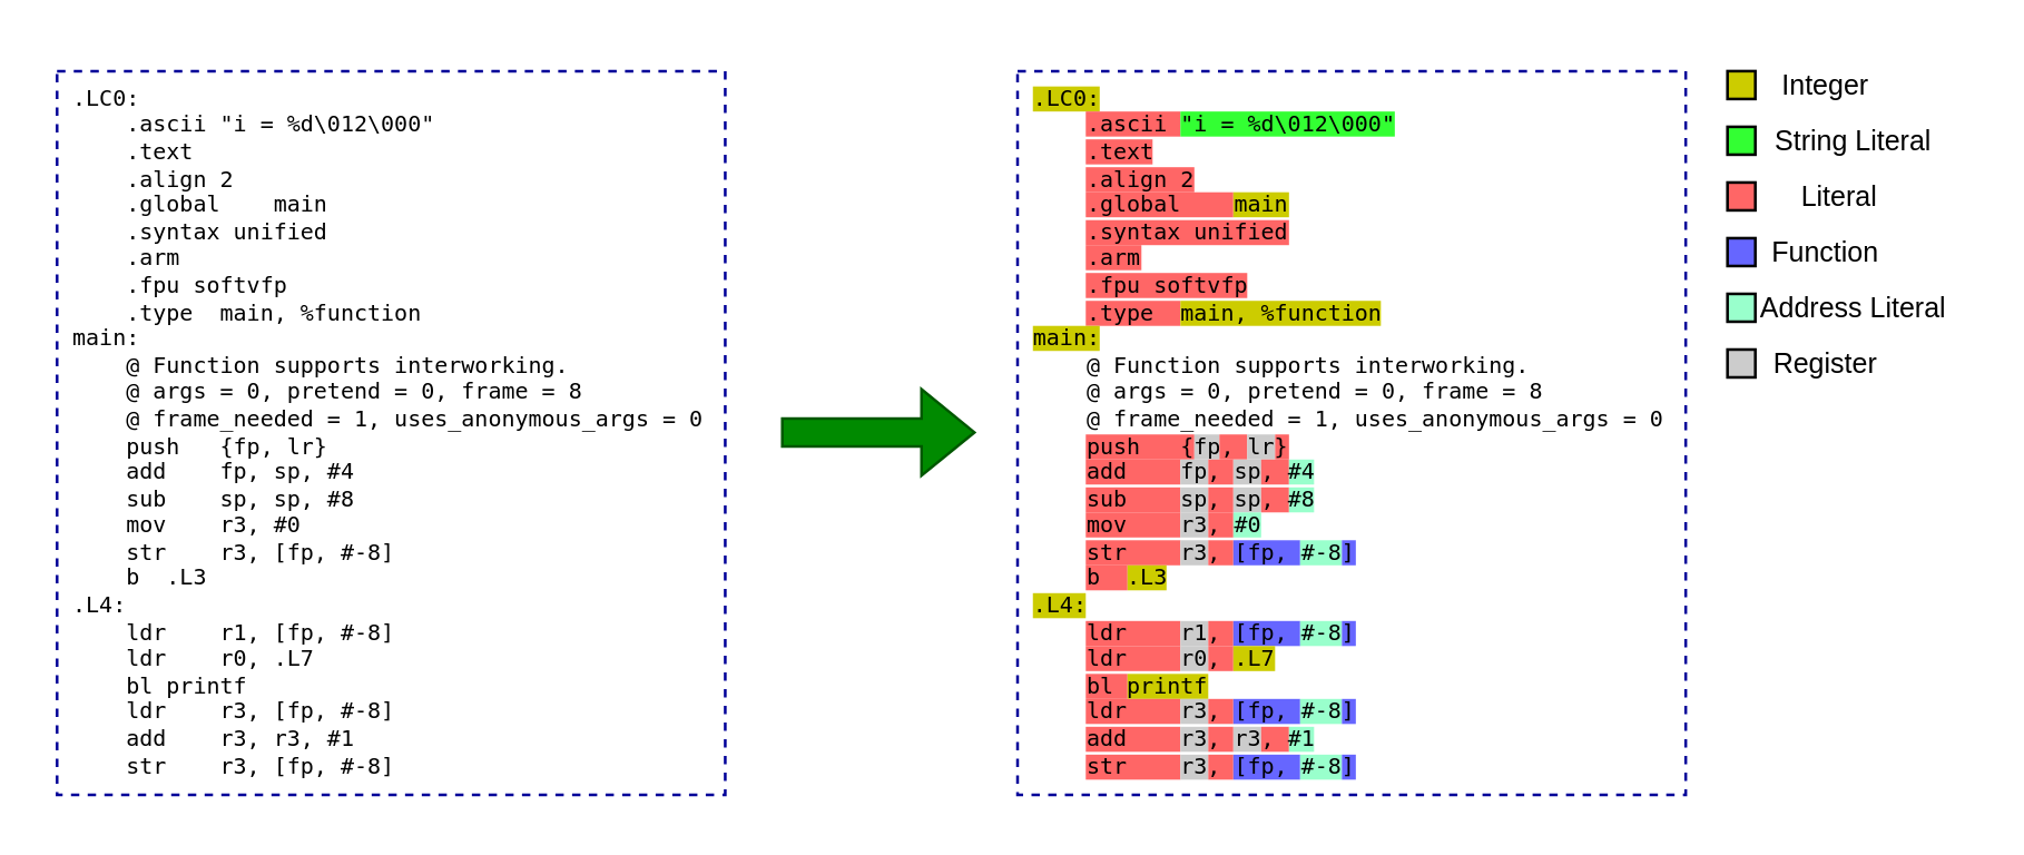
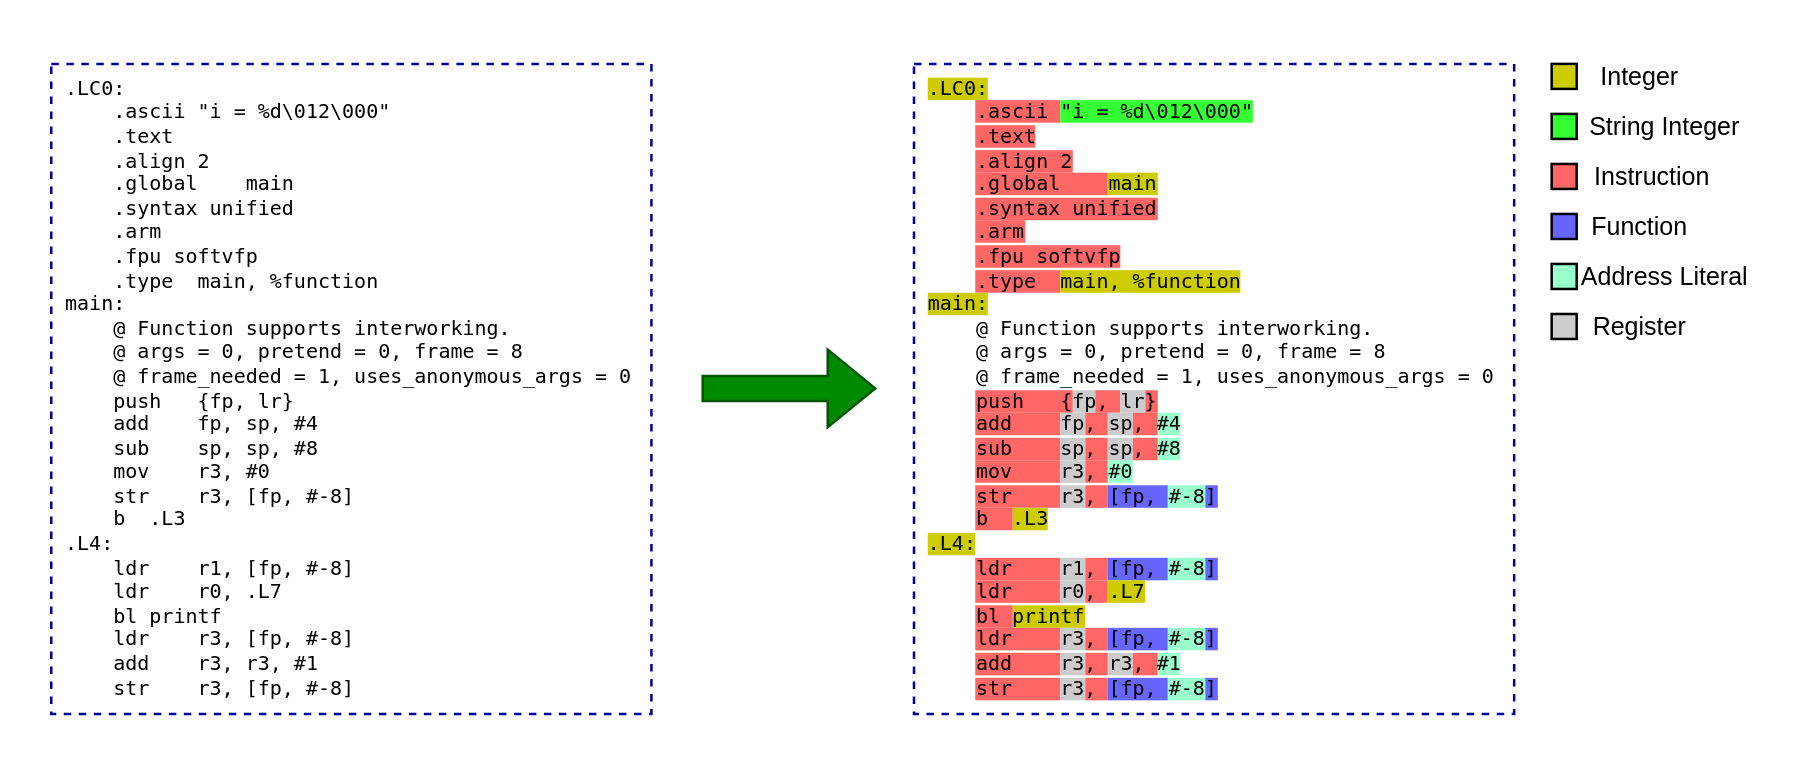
- <mxCell id="8" value="String Literal" style="text;html=1;align=center;verticalAlign=middle;resizable=0;points=[];autosize=1;strokeColor=none;fillColor=none;fontSize=10;spacing=0;" vertex="1" parent="1"><mxGeometry x="625" y="40" width="80" height="20" as="geometry" /></mxCell>
+ <mxCell id="8" value="String Integer" style="text;html=1;align=center;verticalAlign=middle;resizable=0;points=[];autosize=1;strokeColor=none;fillColor=none;fontSize=10;spacing=0;" vertex="1" parent="1"><mxGeometry x="625" y="40" width="80" height="20" as="geometry" /></mxCell>
- <mxCell id="11" value="Literal" style="text;html=1;align=center;verticalAlign=middle;resizable=0;points=[];autosize=1;strokeColor=none;fillColor=none;fontSize=10;spacing=0;" vertex="1" parent="1"><mxGeometry x="625" y="60" width="70" height="20" as="geometry" /></mxCell>
+ <mxCell id="11" value="Instruction" style="text;html=1;align=center;verticalAlign=middle;resizable=0;points=[];autosize=1;strokeColor=none;fillColor=none;fontSize=10;spacing=0;" vertex="1" parent="1"><mxGeometry x="625" y="60" width="70" height="20" as="geometry" /></mxCell>
